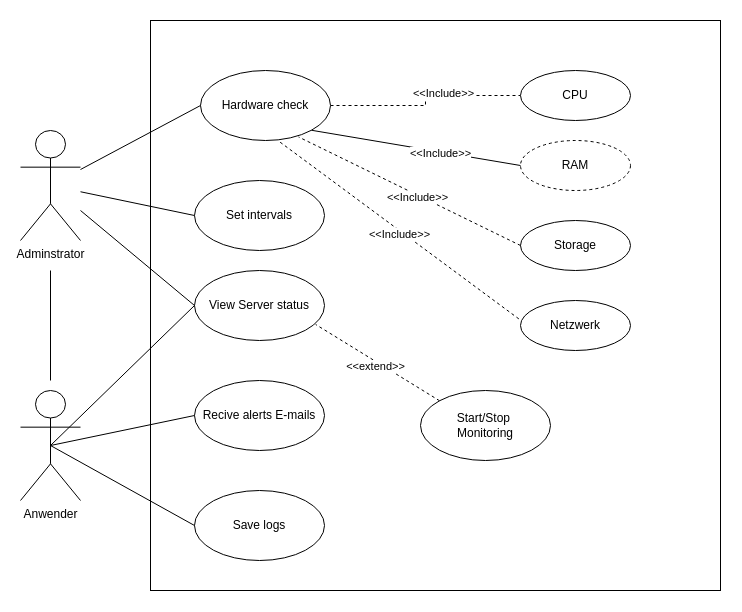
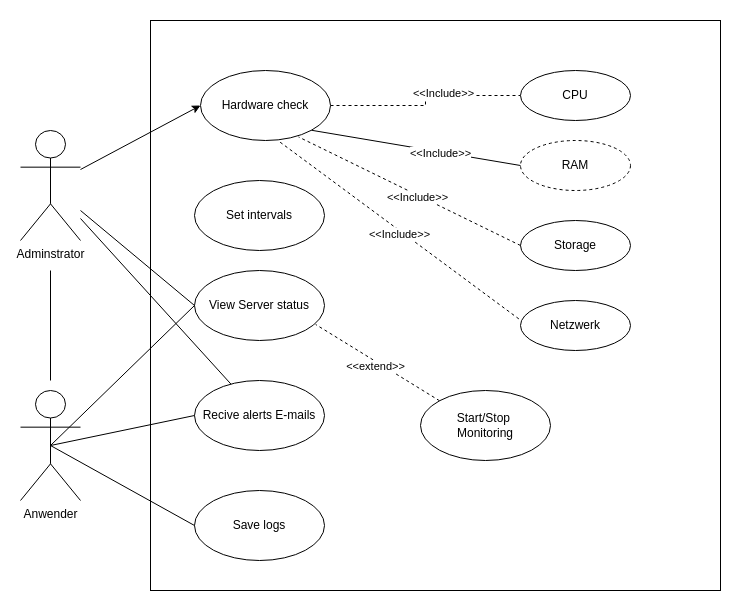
- <mxCell id="24" value="" style="endArrow=none;html=1;rounded=0;entryX=0;entryY=0.5;entryDx=0;entryDy=0;" edge="1" parent="1" source="5" target="8"><mxGeometry width="50" height="50" relative="1" as="geometry"><mxPoint x="300" y="400" as="sourcePoint" /><mxPoint x="350" y="350" as="targetPoint" /></mxGeometry></mxCell>
+ <mxCell id="24" value="" style="endArrow=classic;html=1;rounded=0;entryX=0;entryY=0.5;entryDx=0;entryDy=0;" edge="1" parent="1" source="5" target="8"><mxGeometry width="50" height="50" relative="1" as="geometry"><mxPoint x="300" y="400" as="sourcePoint" /><mxPoint x="350" y="350" as="targetPoint" /></mxGeometry></mxCell>
- <mxCell id="23" value="" style="endArrow=none;html=1;rounded=0;entryX=0;entryY=0.5;entryDx=0;entryDy=0;" edge="1" parent="1" source="5" target="20"><mxGeometry width="50" height="50" relative="1" as="geometry"><mxPoint x="300" y="400" as="sourcePoint" /><mxPoint x="350" y="350" as="targetPoint" /></mxGeometry></mxCell>
+ <mxCell id="23" value="" style="endArrow=none;html=1;rounded=0;" edge="1" parent="1" source="5" target="10"><mxGeometry width="50" height="50" relative="1" as="geometry"><mxPoint x="300" y="400" as="sourcePoint" /><mxPoint x="350" y="350" as="targetPoint" /></mxGeometry></mxCell>
